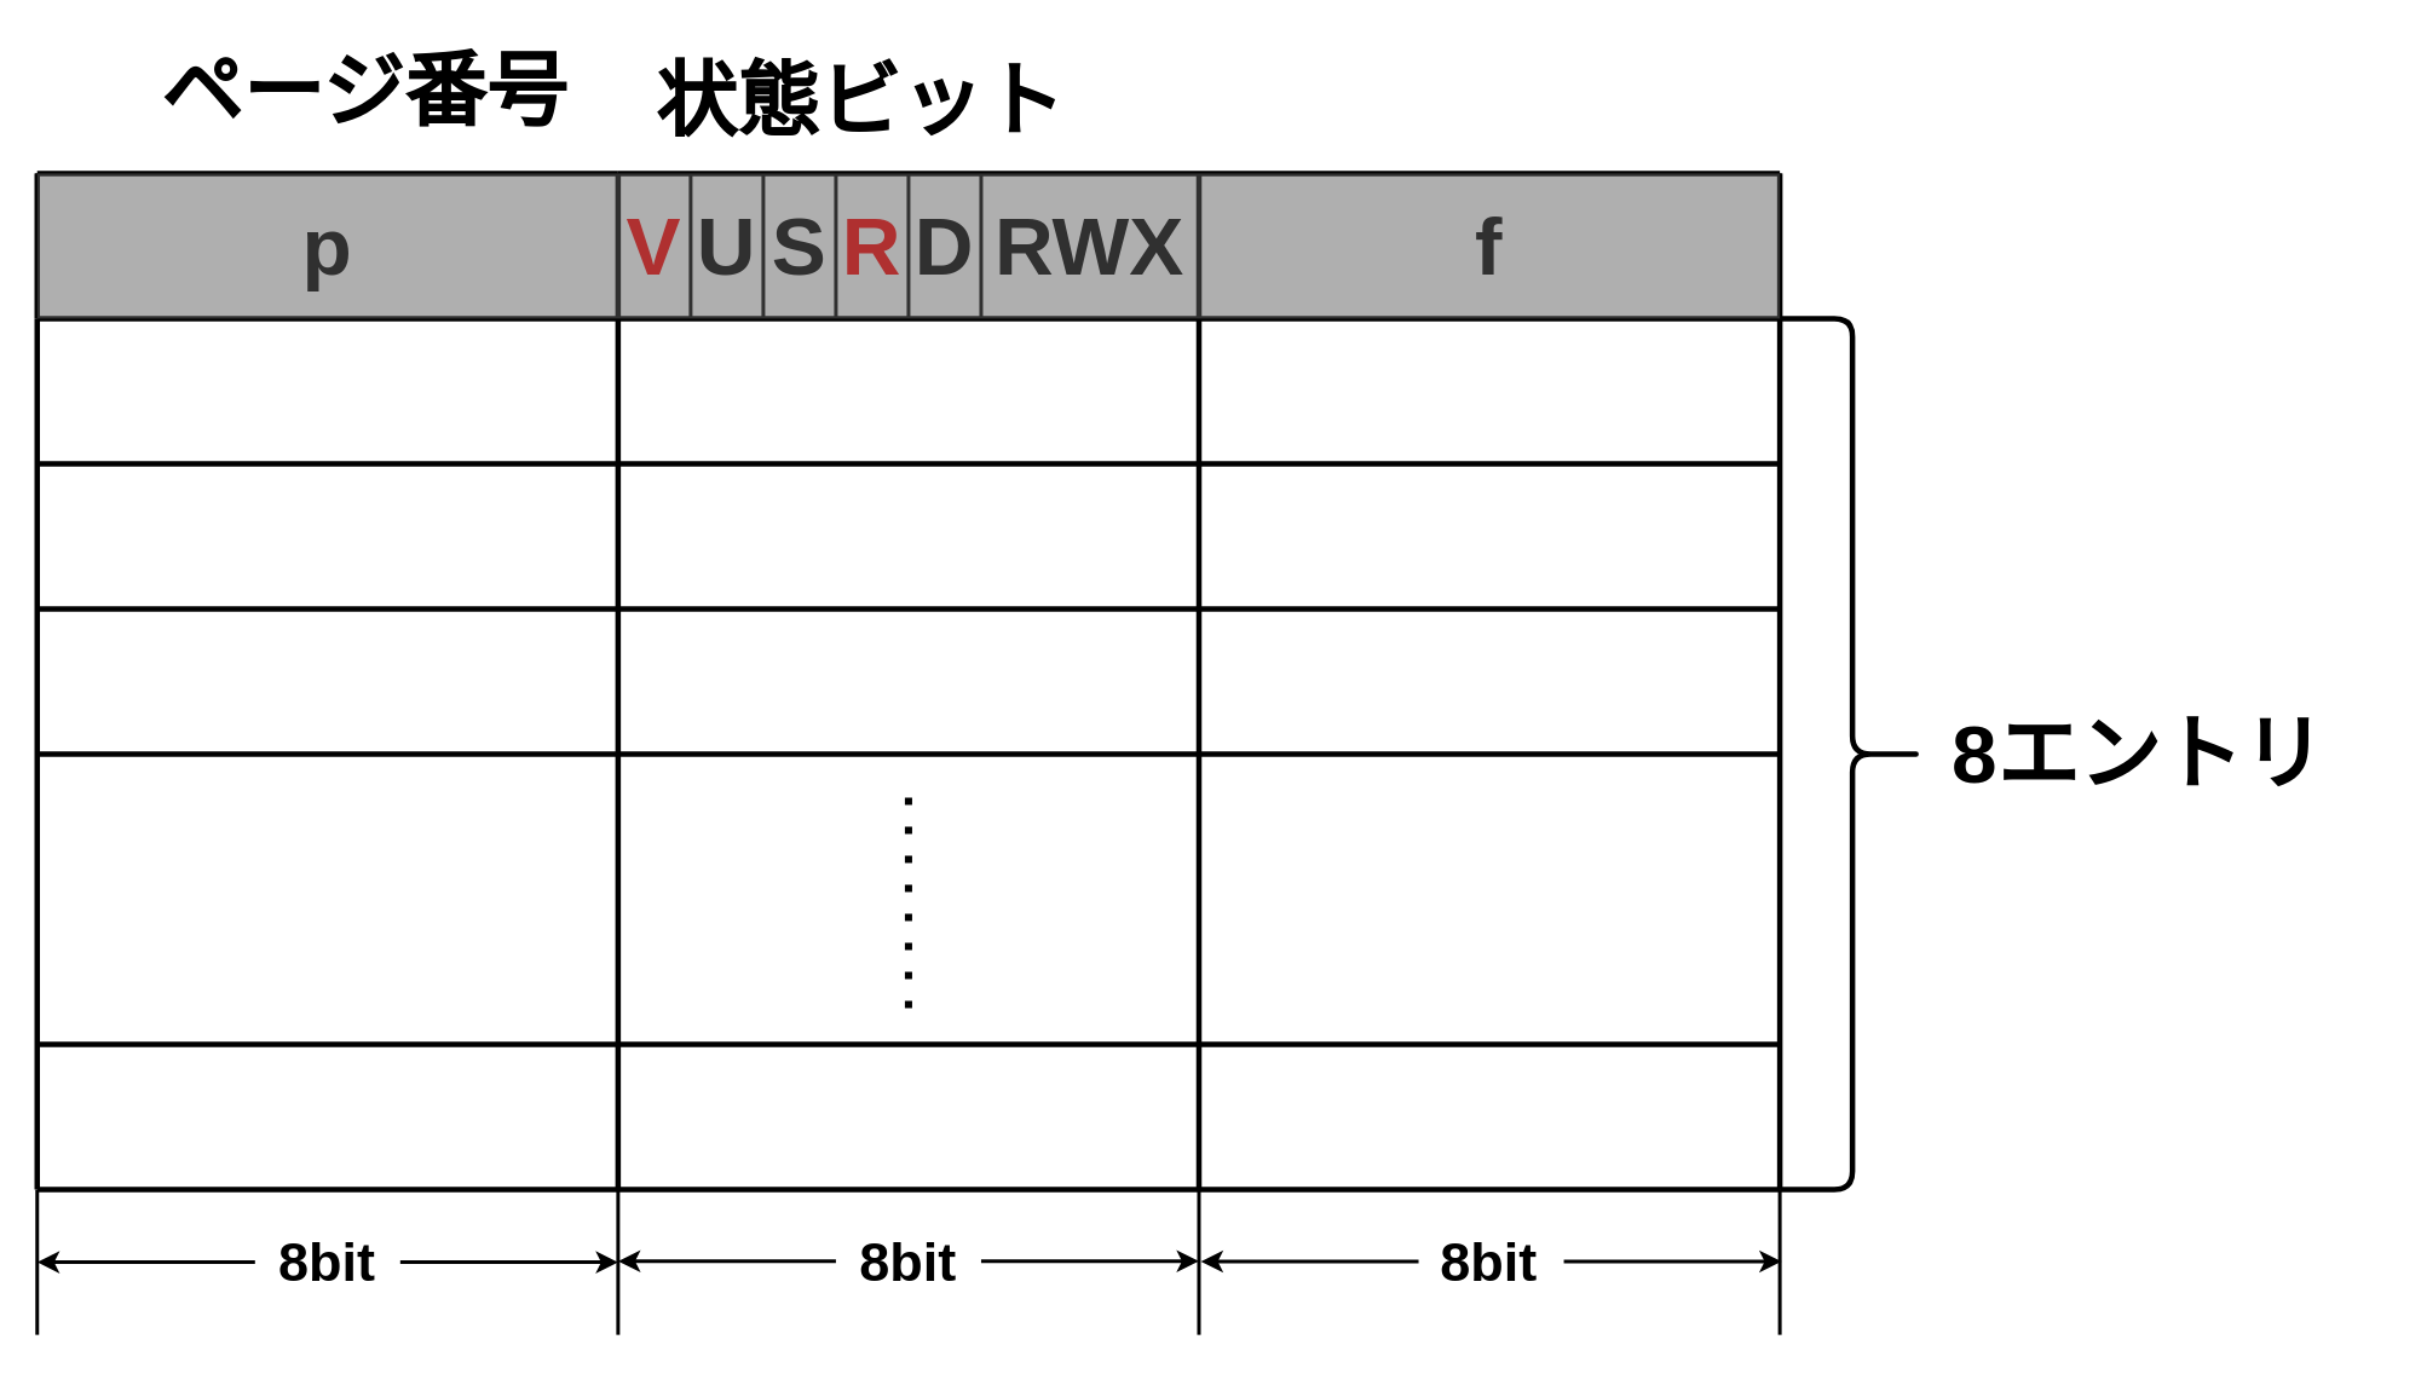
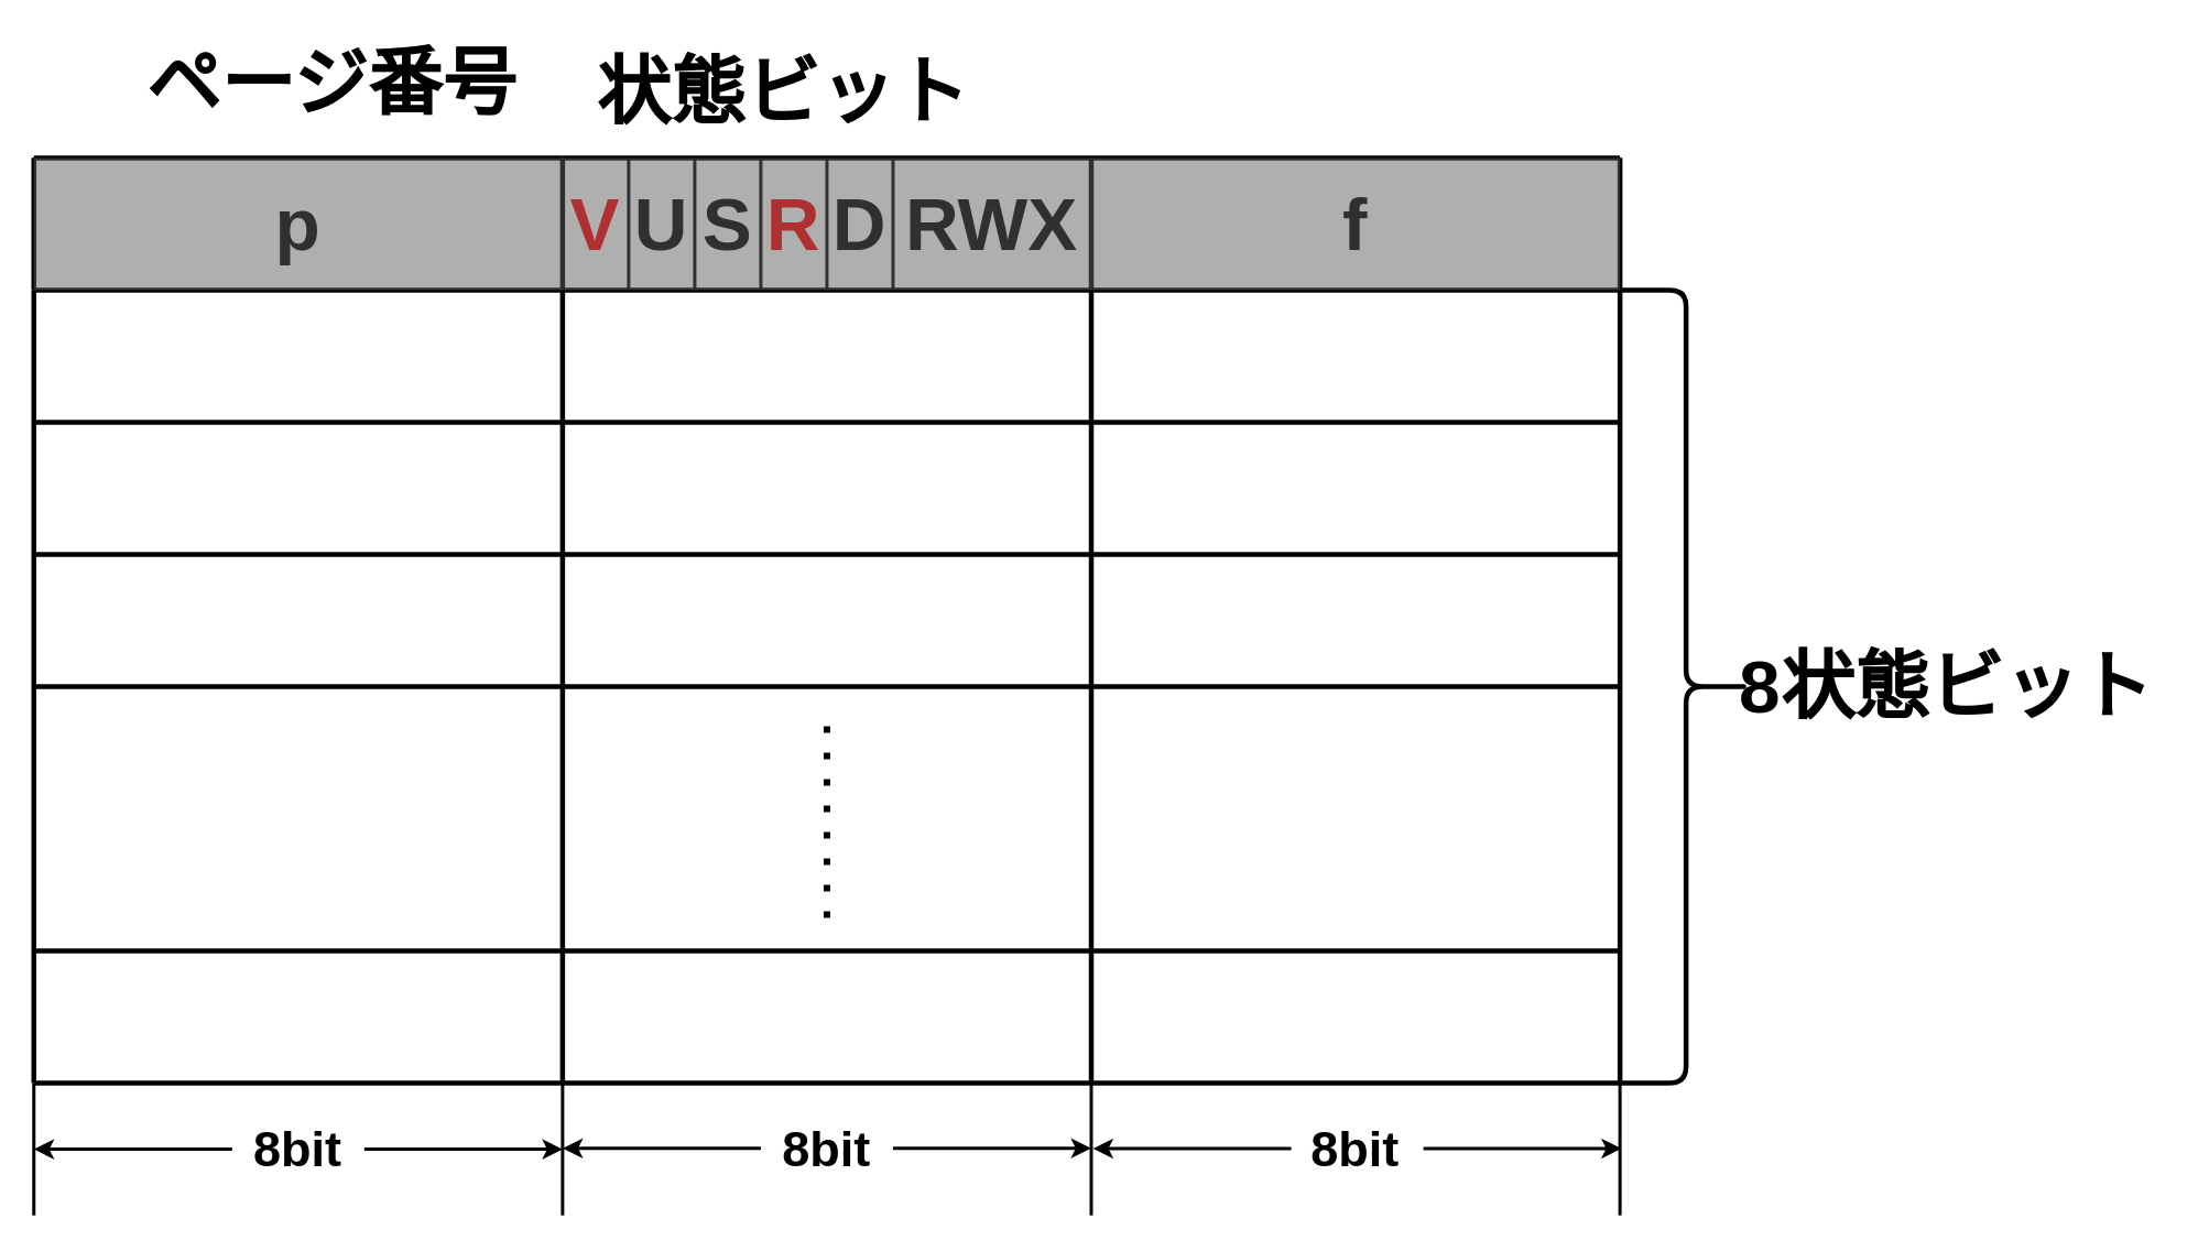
- <mxCell id="51" value="&lt;span style=&quot;font-size: 45px;&quot;&gt;&lt;b&gt;8エントリ&lt;/b&gt;&lt;/span&gt;" style="text;html=1;strokeColor=none;fillColor=none;align=center;verticalAlign=middle;whiteSpace=wrap;rounded=0;" parent="1" vertex="1"><mxGeometry x="1040" y="385" width="274.5" height="60" as="geometry" /></mxCell>
+ <mxCell id="51" value="&lt;span style=&quot;font-size: 45px;&quot;&gt;&lt;b&gt;8状態ビット&lt;/b&gt;&lt;/span&gt;" style="text;html=1;strokeColor=none;fillColor=none;align=center;verticalAlign=middle;whiteSpace=wrap;rounded=0;" parent="1" vertex="1"><mxGeometry x="1040" y="385" width="274.5" height="60" as="geometry" /></mxCell>
